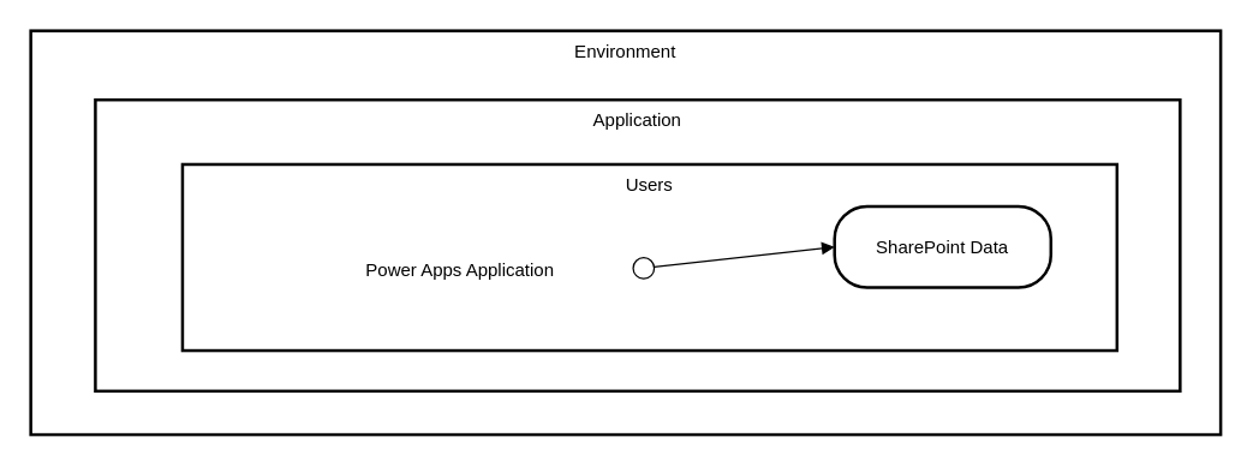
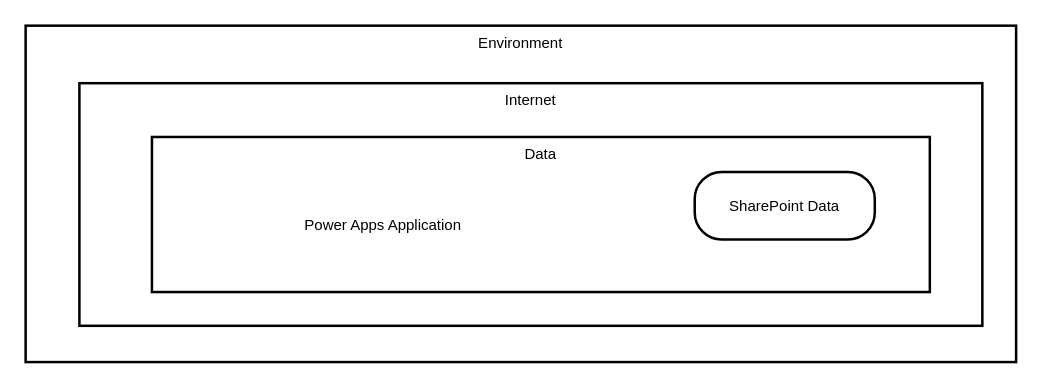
- <mxCell id="3" value="Application" style="whiteSpace=wrap;strokeWidth=2;verticalAlign=top;" vertex="1" parent="2"><mxGeometry x="43" y="46" width="722" height="194" as="geometry" /></mxCell>
+ <mxCell id="3" value="Internet" style="whiteSpace=wrap;strokeWidth=2;verticalAlign=top;" vertex="1" parent="2"><mxGeometry x="43" y="46" width="722" height="194" as="geometry" /></mxCell>
- <mxCell id="4" value="Users" style="whiteSpace=wrap;strokeWidth=2;verticalAlign=top;" vertex="1" parent="3"><mxGeometry x="58" y="43" width="622" height="124" as="geometry" /></mxCell>
+ <mxCell id="4" value="Data" style="whiteSpace=wrap;strokeWidth=2;verticalAlign=top;" vertex="1" parent="3"><mxGeometry x="58" y="43" width="622" height="124" as="geometry" /></mxCell>
- <mxCell id="7" value="" style="curved=1;startArrow=circle;startFill=0;endArrow=block;exitX=1;exitY=0.5;entryX=0;entryY=0.5;" edge="1" parent="4" source="5" target="6"><mxGeometry relative="1" as="geometry"><Array as="points" /></mxGeometry></mxCell>
